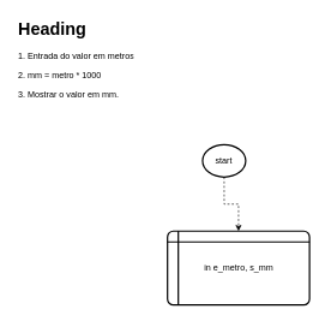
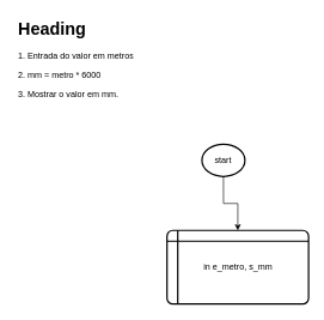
- <mxCell id="4" value="&lt;h1&gt;Heading&lt;/h1&gt;&lt;p&gt;1. Entrada do valor em metros&lt;/p&gt;&lt;p&gt;2. mm = metro * 1000&lt;/p&gt;&lt;p&gt;3. Mostrar o valor em mm.&lt;/p&gt;" style="text;html=1;strokeColor=none;fillColor=none;spacing=5;spacingTop=-20;whiteSpace=wrap;overflow=hidden;rounded=0;" parent="1" vertex="1"><mxGeometry x="20" y="20" width="190" height="120" as="geometry" /></mxCell>
+ <mxCell id="4" value="&lt;h1&gt;Heading&lt;/h1&gt;&lt;p&gt;1. Entrada do valor em metros&lt;/p&gt;&lt;p&gt;2. mm = metro * 6000&lt;/p&gt;&lt;p&gt;3. Mostrar o valor em mm.&lt;/p&gt;" style="text;html=1;strokeColor=none;fillColor=none;spacing=5;spacingTop=-20;whiteSpace=wrap;overflow=hidden;rounded=0;" parent="1" vertex="1"><mxGeometry x="20" y="20" width="190" height="120" as="geometry" /></mxCell>
- <mxCell id="2" style="edgeStyle=orthogonalEdgeStyle;rounded=0;orthogonalLoop=1;jettySize=auto;html=1;exitX=0.5;exitY=1;exitDx=0;exitDy=0;exitPerimeter=0;entryX=0.5;entryY=0;entryDx=0;entryDy=0;dashed=1;" edge="1" parent="1" source="3" target="5"><mxGeometry relative="1" as="geometry" /></mxCell>
+ <mxCell id="2" style="edgeStyle=orthogonalEdgeStyle;rounded=0;orthogonalLoop=1;jettySize=auto;html=1;exitX=0.5;exitY=1;exitDx=0;exitDy=0;exitPerimeter=0;entryX=0.5;entryY=0;entryDx=0;entryDy=0;" edge="1" parent="1" source="3" target="5"><mxGeometry relative="1" as="geometry" /></mxCell>
